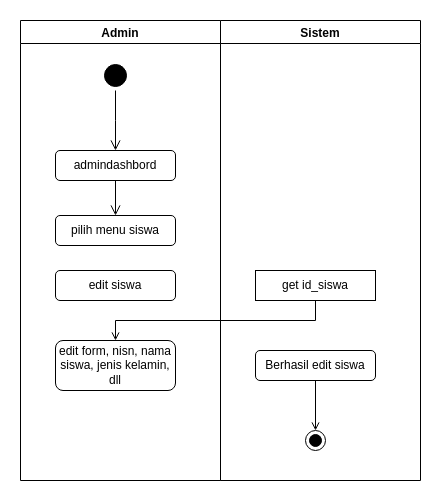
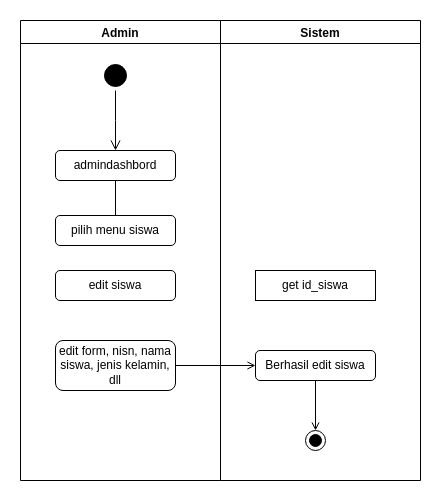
- <mxCell id="7" value="" style="edgeStyle=orthogonalEdgeStyle;html=1;verticalAlign=bottom;endArrow=open;endSize=8;strokeColor=#000000;rounded=0;entryX=0.5;entryY=0;entryDx=0;entryDy=0;exitX=0.5;exitY=1;exitDx=0;exitDy=0;" edge="1" parent="2" source="5" target="6"><mxGeometry relative="1" as="geometry"><mxPoint x="105" y="140" as="targetPoint" /><mxPoint x="105" y="80" as="sourcePoint" /></mxGeometry></mxCell>
+ <mxCell id="7" value="" style="edgeStyle=orthogonalEdgeStyle;html=1;verticalAlign=bottom;endArrow=none;endSize=8;strokeColor=#000000;rounded=0;entryX=0.5;entryY=0;entryDx=0;entryDy=0;exitX=0.5;exitY=1;exitDx=0;exitDy=0;" edge="1" parent="2" source="5" target="6"><mxGeometry relative="1" as="geometry"><mxPoint x="105" y="140" as="targetPoint" /><mxPoint x="105" y="80" as="sourcePoint" /></mxGeometry></mxCell>
- <mxCell id="15" style="edgeStyle=orthogonalEdgeStyle;rounded=0;orthogonalLoop=1;jettySize=auto;html=1;exitX=0.5;exitY=1;exitDx=0;exitDy=0;endArrow=open;endFill=0;" edge="1" parent="1" source="14" target="9"><mxGeometry relative="1" as="geometry" /></mxCell>
+ <mxCell id="16" style="edgeStyle=orthogonalEdgeStyle;rounded=0;orthogonalLoop=1;jettySize=auto;html=1;exitX=1;exitY=0.5;exitDx=0;exitDy=0;entryX=0;entryY=0.5;entryDx=0;entryDy=0;endArrow=open;endFill=0;" edge="1" parent="1" source="9" target="13"><mxGeometry relative="1" as="geometry" /></mxCell>
